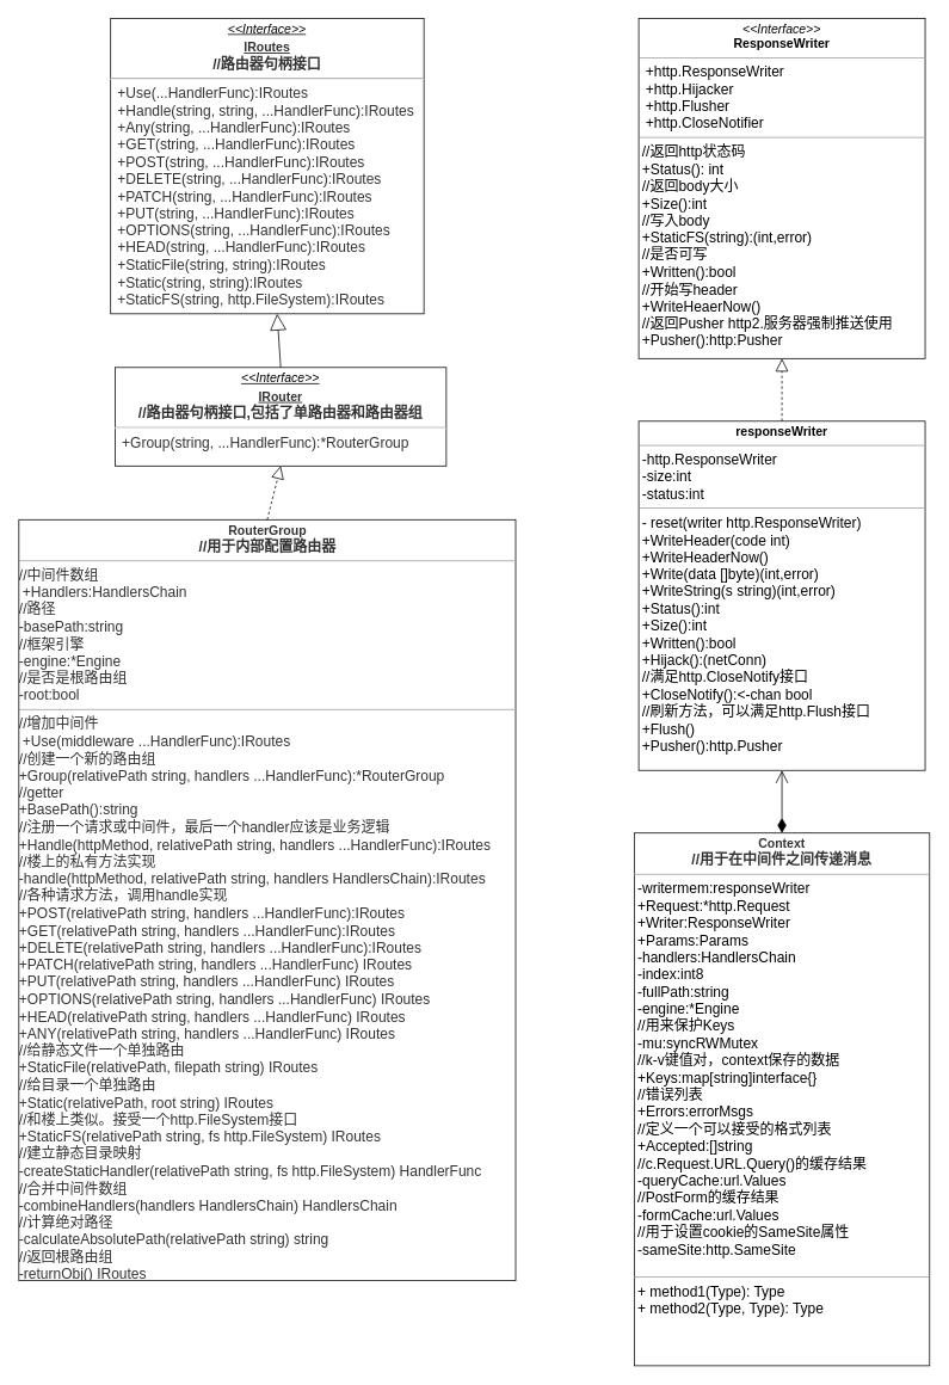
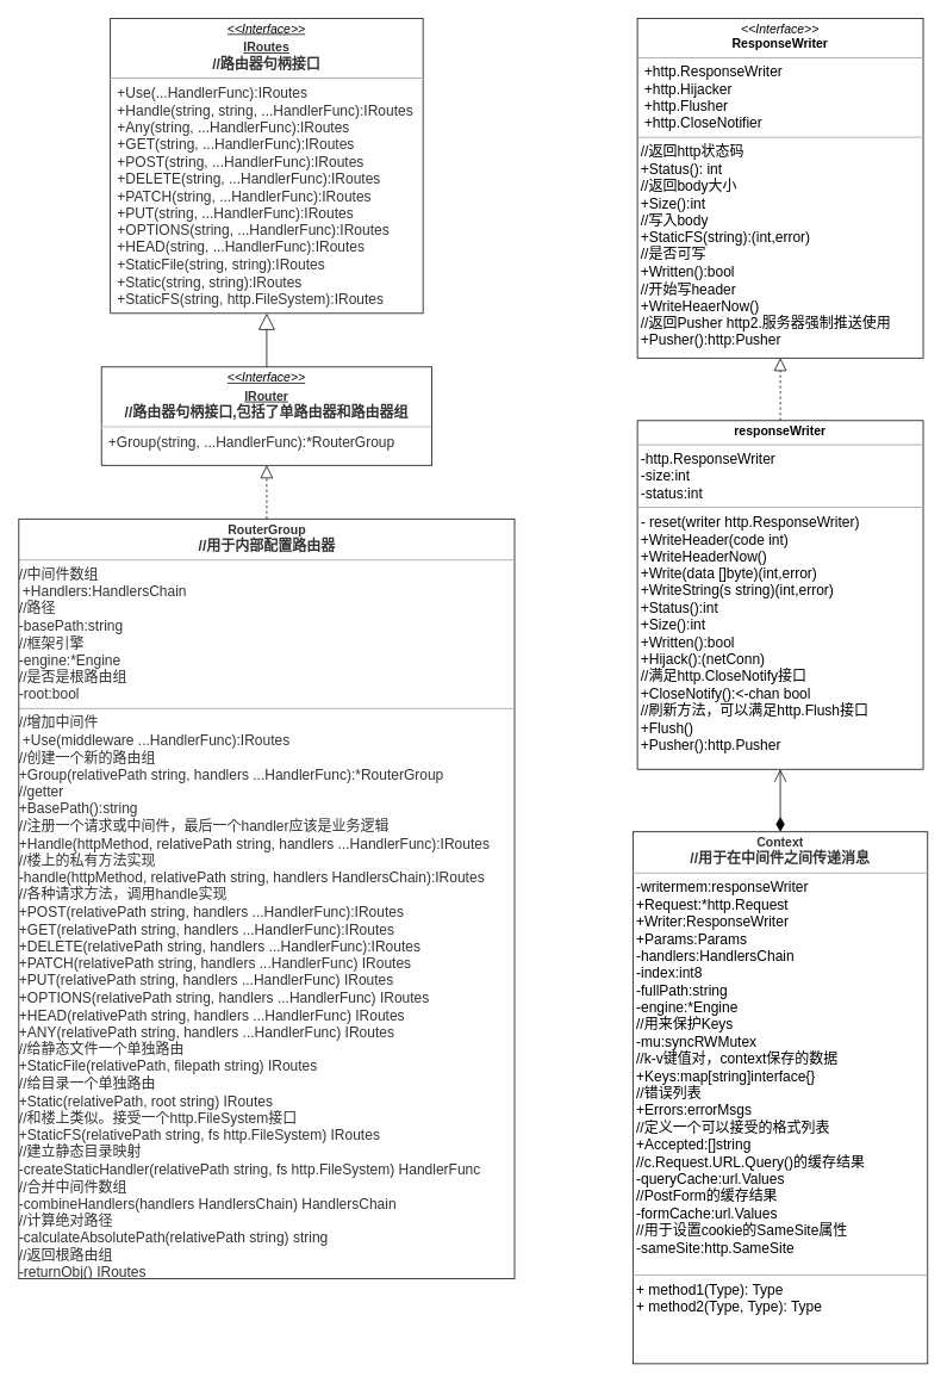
- <mxCell id="3" value="&lt;p style=&quot;margin: 0px ; margin-top: 4px ; text-align: center ; text-decoration: underline&quot;&gt;&lt;i style=&quot;font-size: 14px&quot;&gt;&amp;lt;&amp;lt;Interface&amp;gt;&amp;gt;&lt;/i&gt;&lt;span style=&quot;color: rgb(50 , 50 , 50) ; font-weight: 700 ; background-color: rgba(255 , 255 , 255 , 0.01)&quot;&gt;&lt;font style=&quot;font-size: 14px&quot;&gt;&lt;br&gt;&lt;/font&gt;&lt;/span&gt;&lt;/p&gt;&lt;p style=&quot;margin: 0px ; margin-top: 4px ; text-align: center ; text-decoration: underline&quot;&gt;&lt;span style=&quot;color: rgb(50 , 50 , 50) ; font-weight: 700 ; background-color: rgba(255 , 255 , 255 , 0.01)&quot;&gt;&lt;font style=&quot;font-size: 14px&quot;&gt;IRouter&lt;/font&gt;&lt;/span&gt;&lt;/p&gt;&lt;div style=&quot;resize: none ; outline: 0px ; color: rgb(50 , 50 , 50) ; font-weight: 700 ; text-align: center&quot;&gt;&lt;font size=&quot;3&quot;&gt;//路由器句柄接口,包括了单路由器和路由器组&lt;/font&gt;&lt;/div&gt;&lt;hr&gt;&lt;p style=&quot;margin: 0px ; margin-left: 8px&quot;&gt;&lt;span style=&quot;color: rgb(50 , 50 , 50) ; background-color: rgba(255 , 255 , 255 , 0.01)&quot;&gt;&lt;font size=&quot;3&quot;&gt;+Group(string, ...HandlerFunc):*RouterGroup&lt;/font&gt;&lt;/span&gt;&lt;br&gt;&lt;/p&gt;" style="verticalAlign=top;align=left;overflow=fill;fontSize=12;fontFamily=Helvetica;html=1;" vertex="1" parent="1"><mxGeometry x="128" y="410" width="370" height="110" as="geometry" /></mxCell>
+ <mxCell id="3" value="&lt;p style=&quot;margin: 0px ; margin-top: 4px ; text-align: center ; text-decoration: underline&quot;&gt;&lt;i style=&quot;font-size: 14px&quot;&gt;&amp;lt;&amp;lt;Interface&amp;gt;&amp;gt;&lt;/i&gt;&lt;span style=&quot;color: rgb(50 , 50 , 50) ; font-weight: 700 ; background-color: rgba(255 , 255 , 255 , 0.01)&quot;&gt;&lt;font style=&quot;font-size: 14px&quot;&gt;&lt;br&gt;&lt;/font&gt;&lt;/span&gt;&lt;/p&gt;&lt;p style=&quot;margin: 0px ; margin-top: 4px ; text-align: center ; text-decoration: underline&quot;&gt;&lt;span style=&quot;color: rgb(50 , 50 , 50) ; font-weight: 700 ; background-color: rgba(255 , 255 , 255 , 0.01)&quot;&gt;&lt;font style=&quot;font-size: 14px&quot;&gt;IRouter&lt;/font&gt;&lt;/span&gt;&lt;/p&gt;&lt;div style=&quot;resize: none ; outline: 0px ; color: rgb(50 , 50 , 50) ; font-weight: 700 ; text-align: center&quot;&gt;&lt;font size=&quot;3&quot;&gt;//路由器句柄接口,包括了单路由器和路由器组&lt;/font&gt;&lt;/div&gt;&lt;hr&gt;&lt;p style=&quot;margin: 0px ; margin-left: 8px&quot;&gt;&lt;span style=&quot;color: rgb(50 , 50 , 50) ; background-color: rgba(255 , 255 , 255 , 0.01)&quot;&gt;&lt;font size=&quot;3&quot;&gt;+Group(string, ...HandlerFunc):*RouterGroup&lt;/font&gt;&lt;/span&gt;&lt;br&gt;&lt;/p&gt;" style="verticalAlign=top;align=left;overflow=fill;fontSize=12;fontFamily=Helvetica;html=1;" vertex="1" parent="1"><mxGeometry x="113" y="410" width="370" height="110" as="geometry" /></mxCell>
